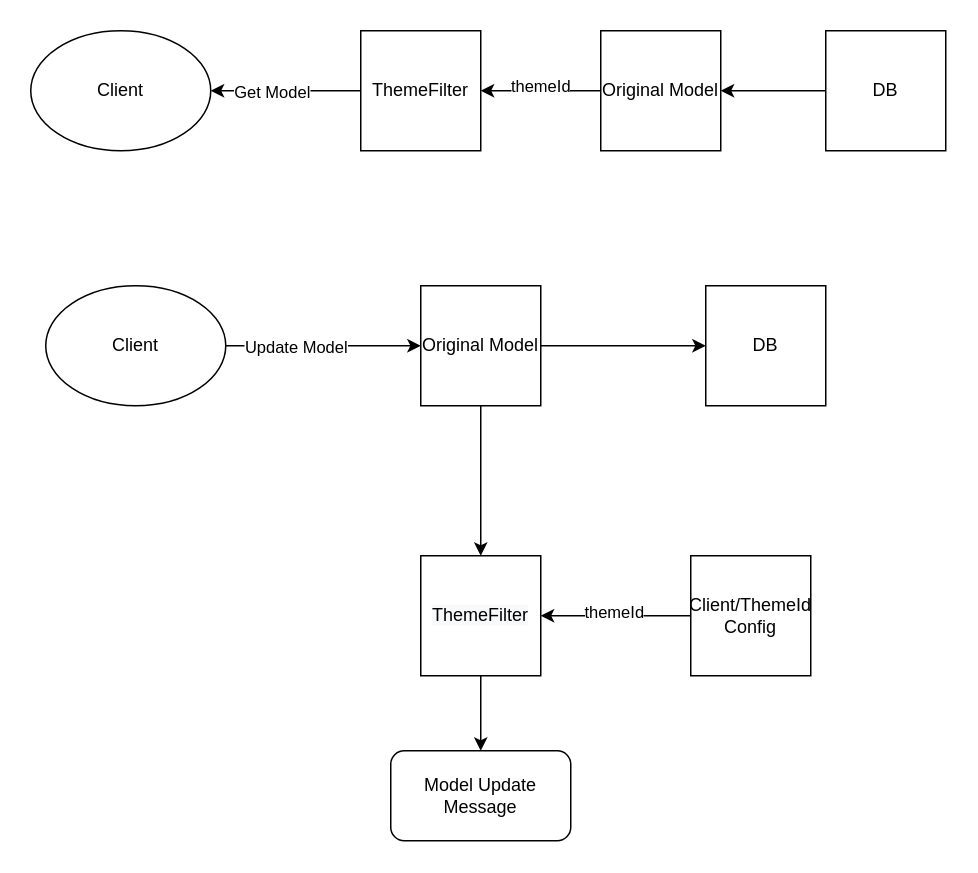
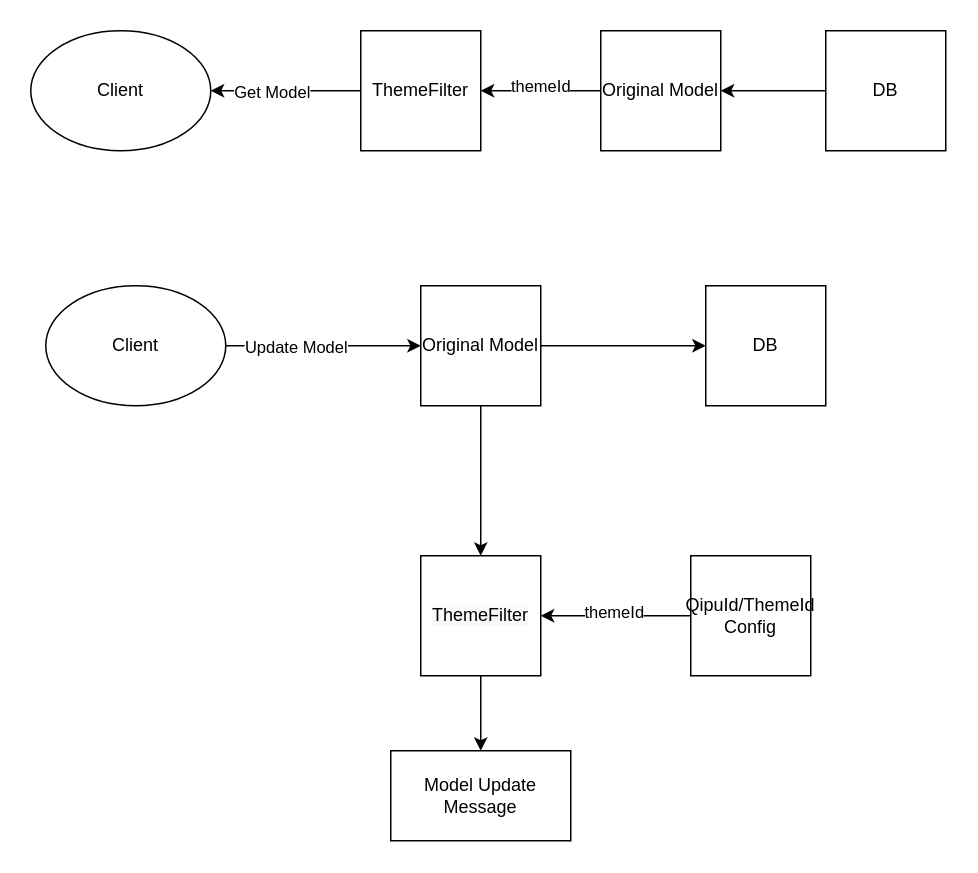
- <mxCell id="23" value="Client/ThemeId Config" style="whiteSpace=wrap;html=1;aspect=fixed;" vertex="1" parent="1"><mxGeometry x="460" y="370" width="80" height="80" as="geometry" /></mxCell>
+ <mxCell id="23" value="QipuId/ThemeId Config" style="whiteSpace=wrap;html=1;aspect=fixed;" vertex="1" parent="1"><mxGeometry x="460" y="370" width="80" height="80" as="geometry" /></mxCell>
- <mxCell id="20" value="Model Update Message" style="rounded=1;whiteSpace=wrap;html=1;" vertex="1" parent="1"><mxGeometry x="260" y="500" width="120" height="60" as="geometry" /></mxCell>
+ <mxCell id="20" value="Model Update Message" style="whiteSpace=wrap;html=1;rounded=0;" vertex="1" parent="1"><mxGeometry x="260" y="500" width="120" height="60" as="geometry" /></mxCell>
